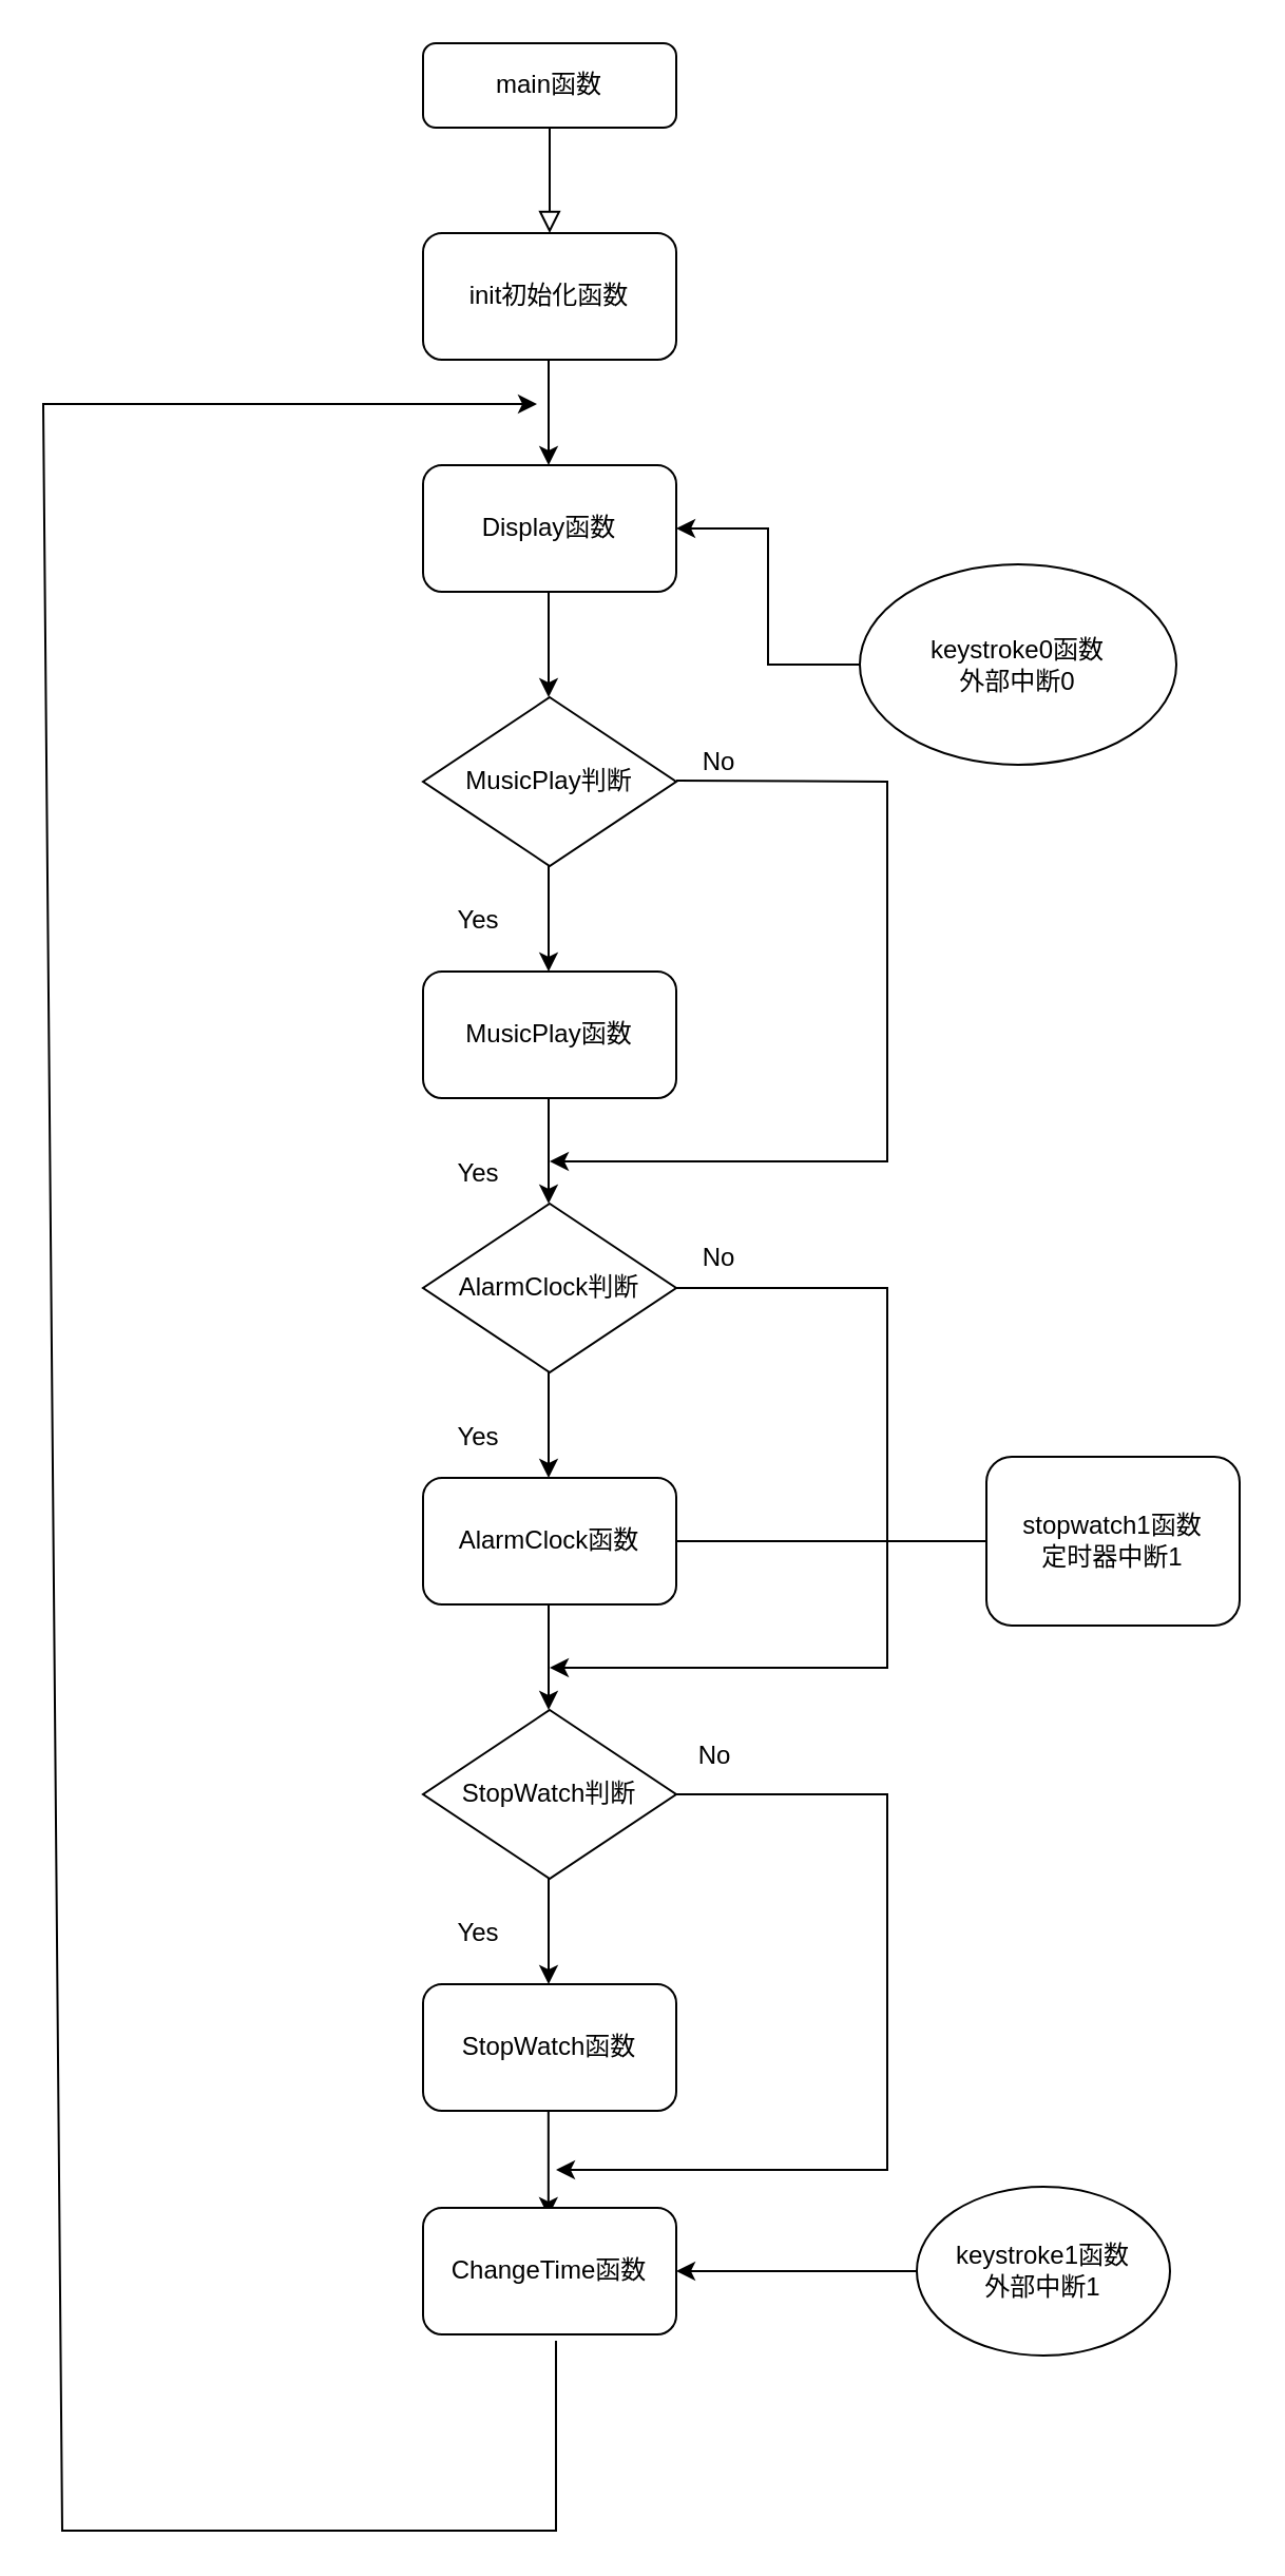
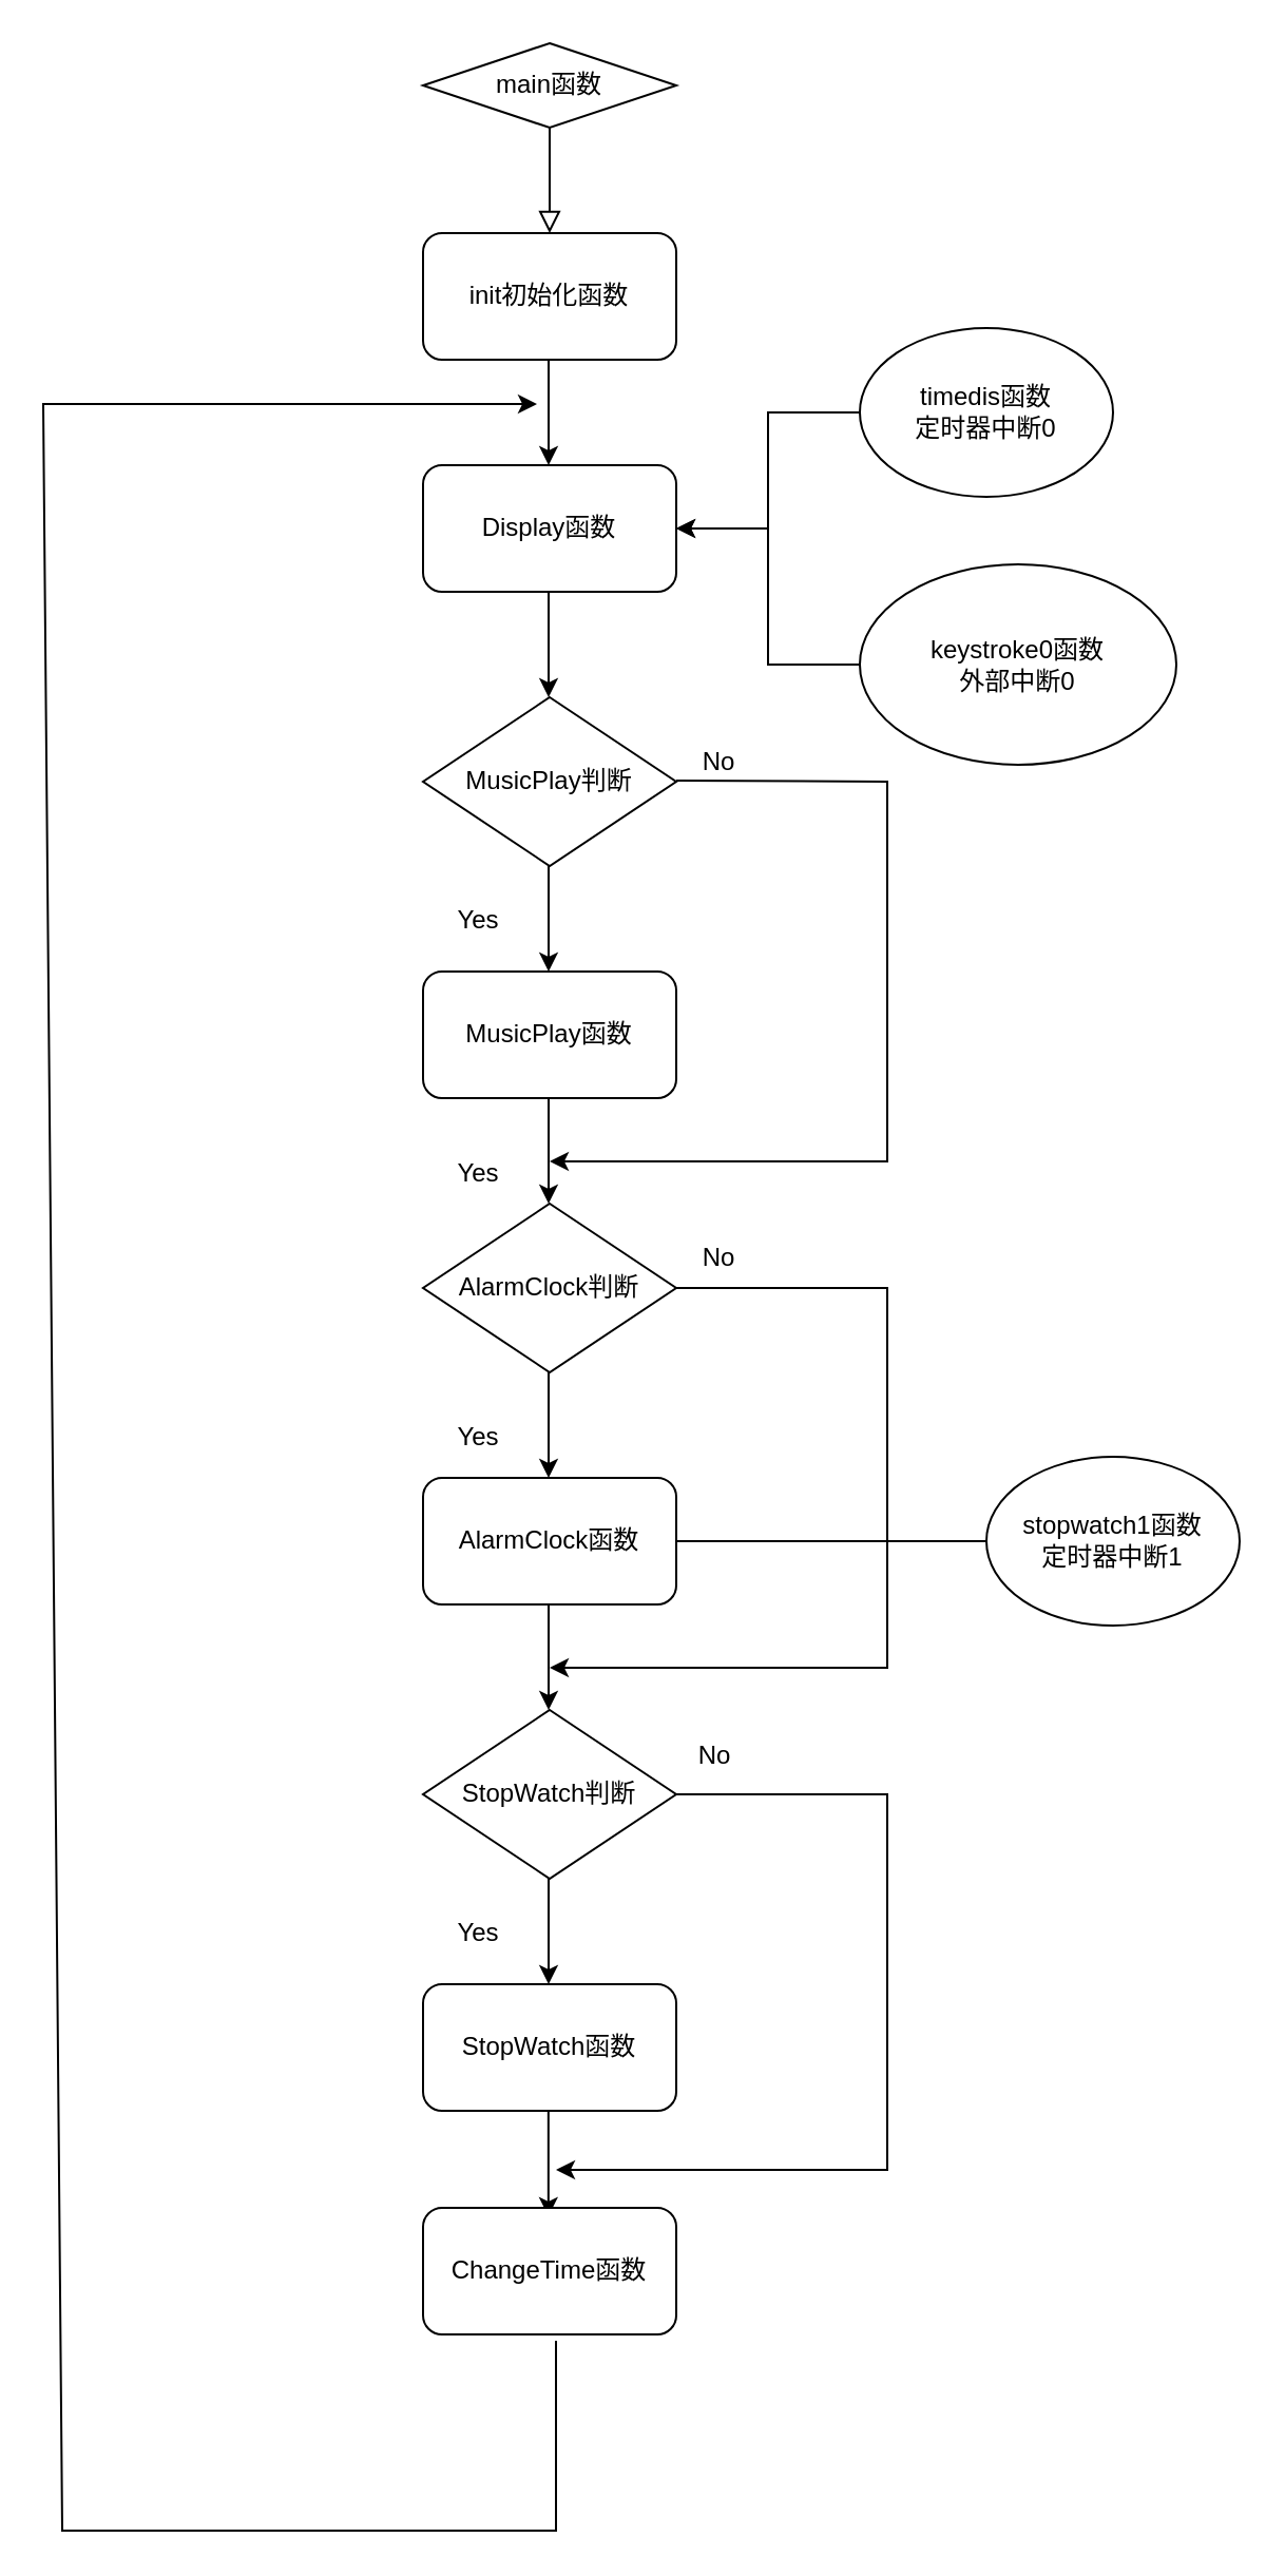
- <mxCell id="3" value="main函数" style="rounded=1;whiteSpace=wrap;html=1;fontSize=12;glass=0;strokeWidth=1;shadow=0;" parent="1" vertex="1"><mxGeometry x="200" y="20" width="120" height="40" as="geometry" /></mxCell>
+ <mxCell id="3" value="main函数" style="rhombus;whiteSpace=wrap;html=1;fontSize=12;glass=0;strokeWidth=1;shadow=0;" parent="1" vertex="1"><mxGeometry x="200" y="20" width="120" height="40" as="geometry" /></mxCell>
+ <mxCell id="33" value="timedis函数&lt;br&gt;定时器中断0" style="ellipse;whiteSpace=wrap;html=1;fontSize=12;" vertex="1" parent="1"><mxGeometry x="407" y="155" width="120" height="80" as="geometry" /></mxCell>
+ <mxCell id="32" value="" style="edgeStyle=orthogonalEdgeStyle;rounded=0;orthogonalLoop=1;jettySize=auto;html=1;fontSize=12;" edge="1" parent="1" source="33" target="6"><mxGeometry relative="1" as="geometry" /></mxCell>
- <mxCell id="39" value="stopwatch1函数&lt;br&gt;定时器中断1" style="whiteSpace=wrap;html=1;fontSize=12;rounded=1;" vertex="1" parent="1"><mxGeometry x="467" y="690" width="120" height="80" as="geometry" /></mxCell>
+ <mxCell id="39" value="stopwatch1函数&lt;br&gt;定时器中断1" style="ellipse;whiteSpace=wrap;html=1;fontSize=12;" vertex="1" parent="1"><mxGeometry x="467" y="690" width="120" height="80" as="geometry" /></mxCell>
- <mxCell id="36" value="" style="edgeStyle=orthogonalEdgeStyle;rounded=0;orthogonalLoop=1;jettySize=auto;html=1;fontSize=12;" edge="1" parent="1" source="37" target="30"><mxGeometry relative="1" as="geometry" /></mxCell>
- <mxCell id="37" value="keystroke1函数&lt;br&gt;外部中断1" style="ellipse;whiteSpace=wrap;html=1;fontSize=12;" vertex="1" parent="1"><mxGeometry x="434" y="1036" width="120" height="80" as="geometry" /></mxCell>
